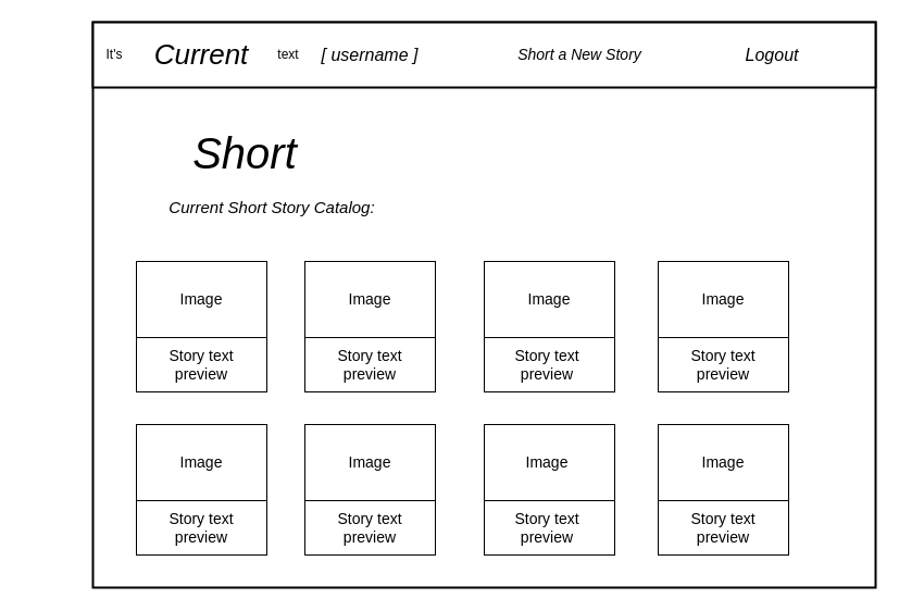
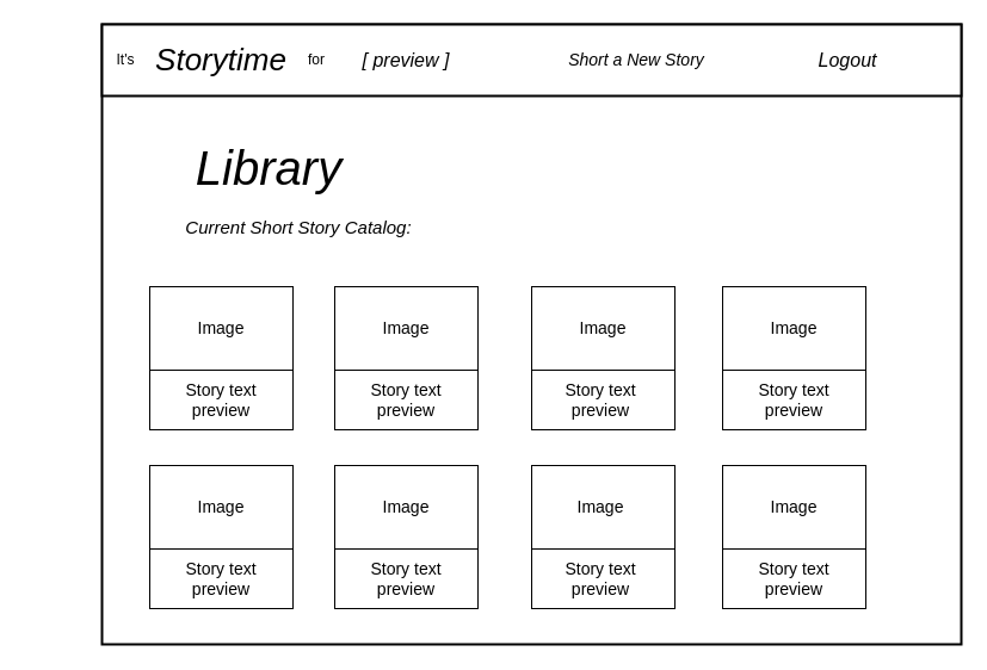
- <mxCell id="6" value="&lt;font style=&quot;font-size: 26px&quot;&gt;&lt;i&gt;Current&lt;/i&gt;&lt;/font&gt;" style="text;html=1;strokeColor=none;fillColor=none;align=center;verticalAlign=middle;whiteSpace=wrap;rounded=0;" parent="1" vertex="1"><mxGeometry x="115" y="40" width="140" height="20" as="geometry" /></mxCell>
+ <mxCell id="6" value="&lt;font style=&quot;font-size: 26px&quot;&gt;&lt;i&gt;Storytime&lt;/i&gt;&lt;/font&gt;" style="text;html=1;strokeColor=none;fillColor=none;align=center;verticalAlign=middle;whiteSpace=wrap;rounded=0;" parent="1" vertex="1"><mxGeometry x="115" y="40" width="140" height="20" as="geometry" /></mxCell>
- <mxCell id="9" value="text" style="text;html=1;strokeColor=none;fillColor=none;align=center;verticalAlign=middle;whiteSpace=wrap;rounded=0;" parent="1" vertex="1"><mxGeometry x="245" y="40" width="40" height="20" as="geometry" /></mxCell>
+ <mxCell id="9" value="for" style="text;html=1;strokeColor=none;fillColor=none;align=center;verticalAlign=middle;whiteSpace=wrap;rounded=0;" parent="1" vertex="1"><mxGeometry x="245" y="40" width="40" height="20" as="geometry" /></mxCell>
- <mxCell id="7" value="&lt;font size=&quot;1&quot;&gt;&lt;i style=&quot;font-size: 16px&quot;&gt;[ username ]&lt;/i&gt;&lt;/font&gt;" style="text;html=1;strokeColor=none;fillColor=none;align=center;verticalAlign=middle;whiteSpace=wrap;rounded=0;" parent="1" vertex="1"><mxGeometry x="215" y="40" width="250" height="20" as="geometry" /></mxCell>
+ <mxCell id="7" value="&lt;font size=&quot;1&quot;&gt;&lt;i style=&quot;font-size: 16px&quot;&gt;[ preview ]&lt;/i&gt;&lt;/font&gt;" style="text;html=1;strokeColor=none;fillColor=none;align=center;verticalAlign=middle;whiteSpace=wrap;rounded=0;" parent="1" vertex="1"><mxGeometry x="215" y="40" width="250" height="20" as="geometry" /></mxCell>
- <mxCell id="4" value="&lt;font style=&quot;font-size: 40px&quot;&gt;&lt;i&gt;Short&lt;/i&gt;&lt;/font&gt;" style="text;html=1;strokeColor=none;fillColor=none;align=center;verticalAlign=middle;whiteSpace=wrap;rounded=0;" parent="1" vertex="1"><mxGeometry x="20" y="90" width="410" height="100" as="geometry" /></mxCell>
+ <mxCell id="4" value="&lt;font style=&quot;font-size: 40px&quot;&gt;&lt;i&gt;Library&lt;/i&gt;&lt;/font&gt;" style="text;html=1;strokeColor=none;fillColor=none;align=center;verticalAlign=middle;whiteSpace=wrap;rounded=0;" parent="1" vertex="1"><mxGeometry x="20" y="90" width="410" height="100" as="geometry" /></mxCell>
